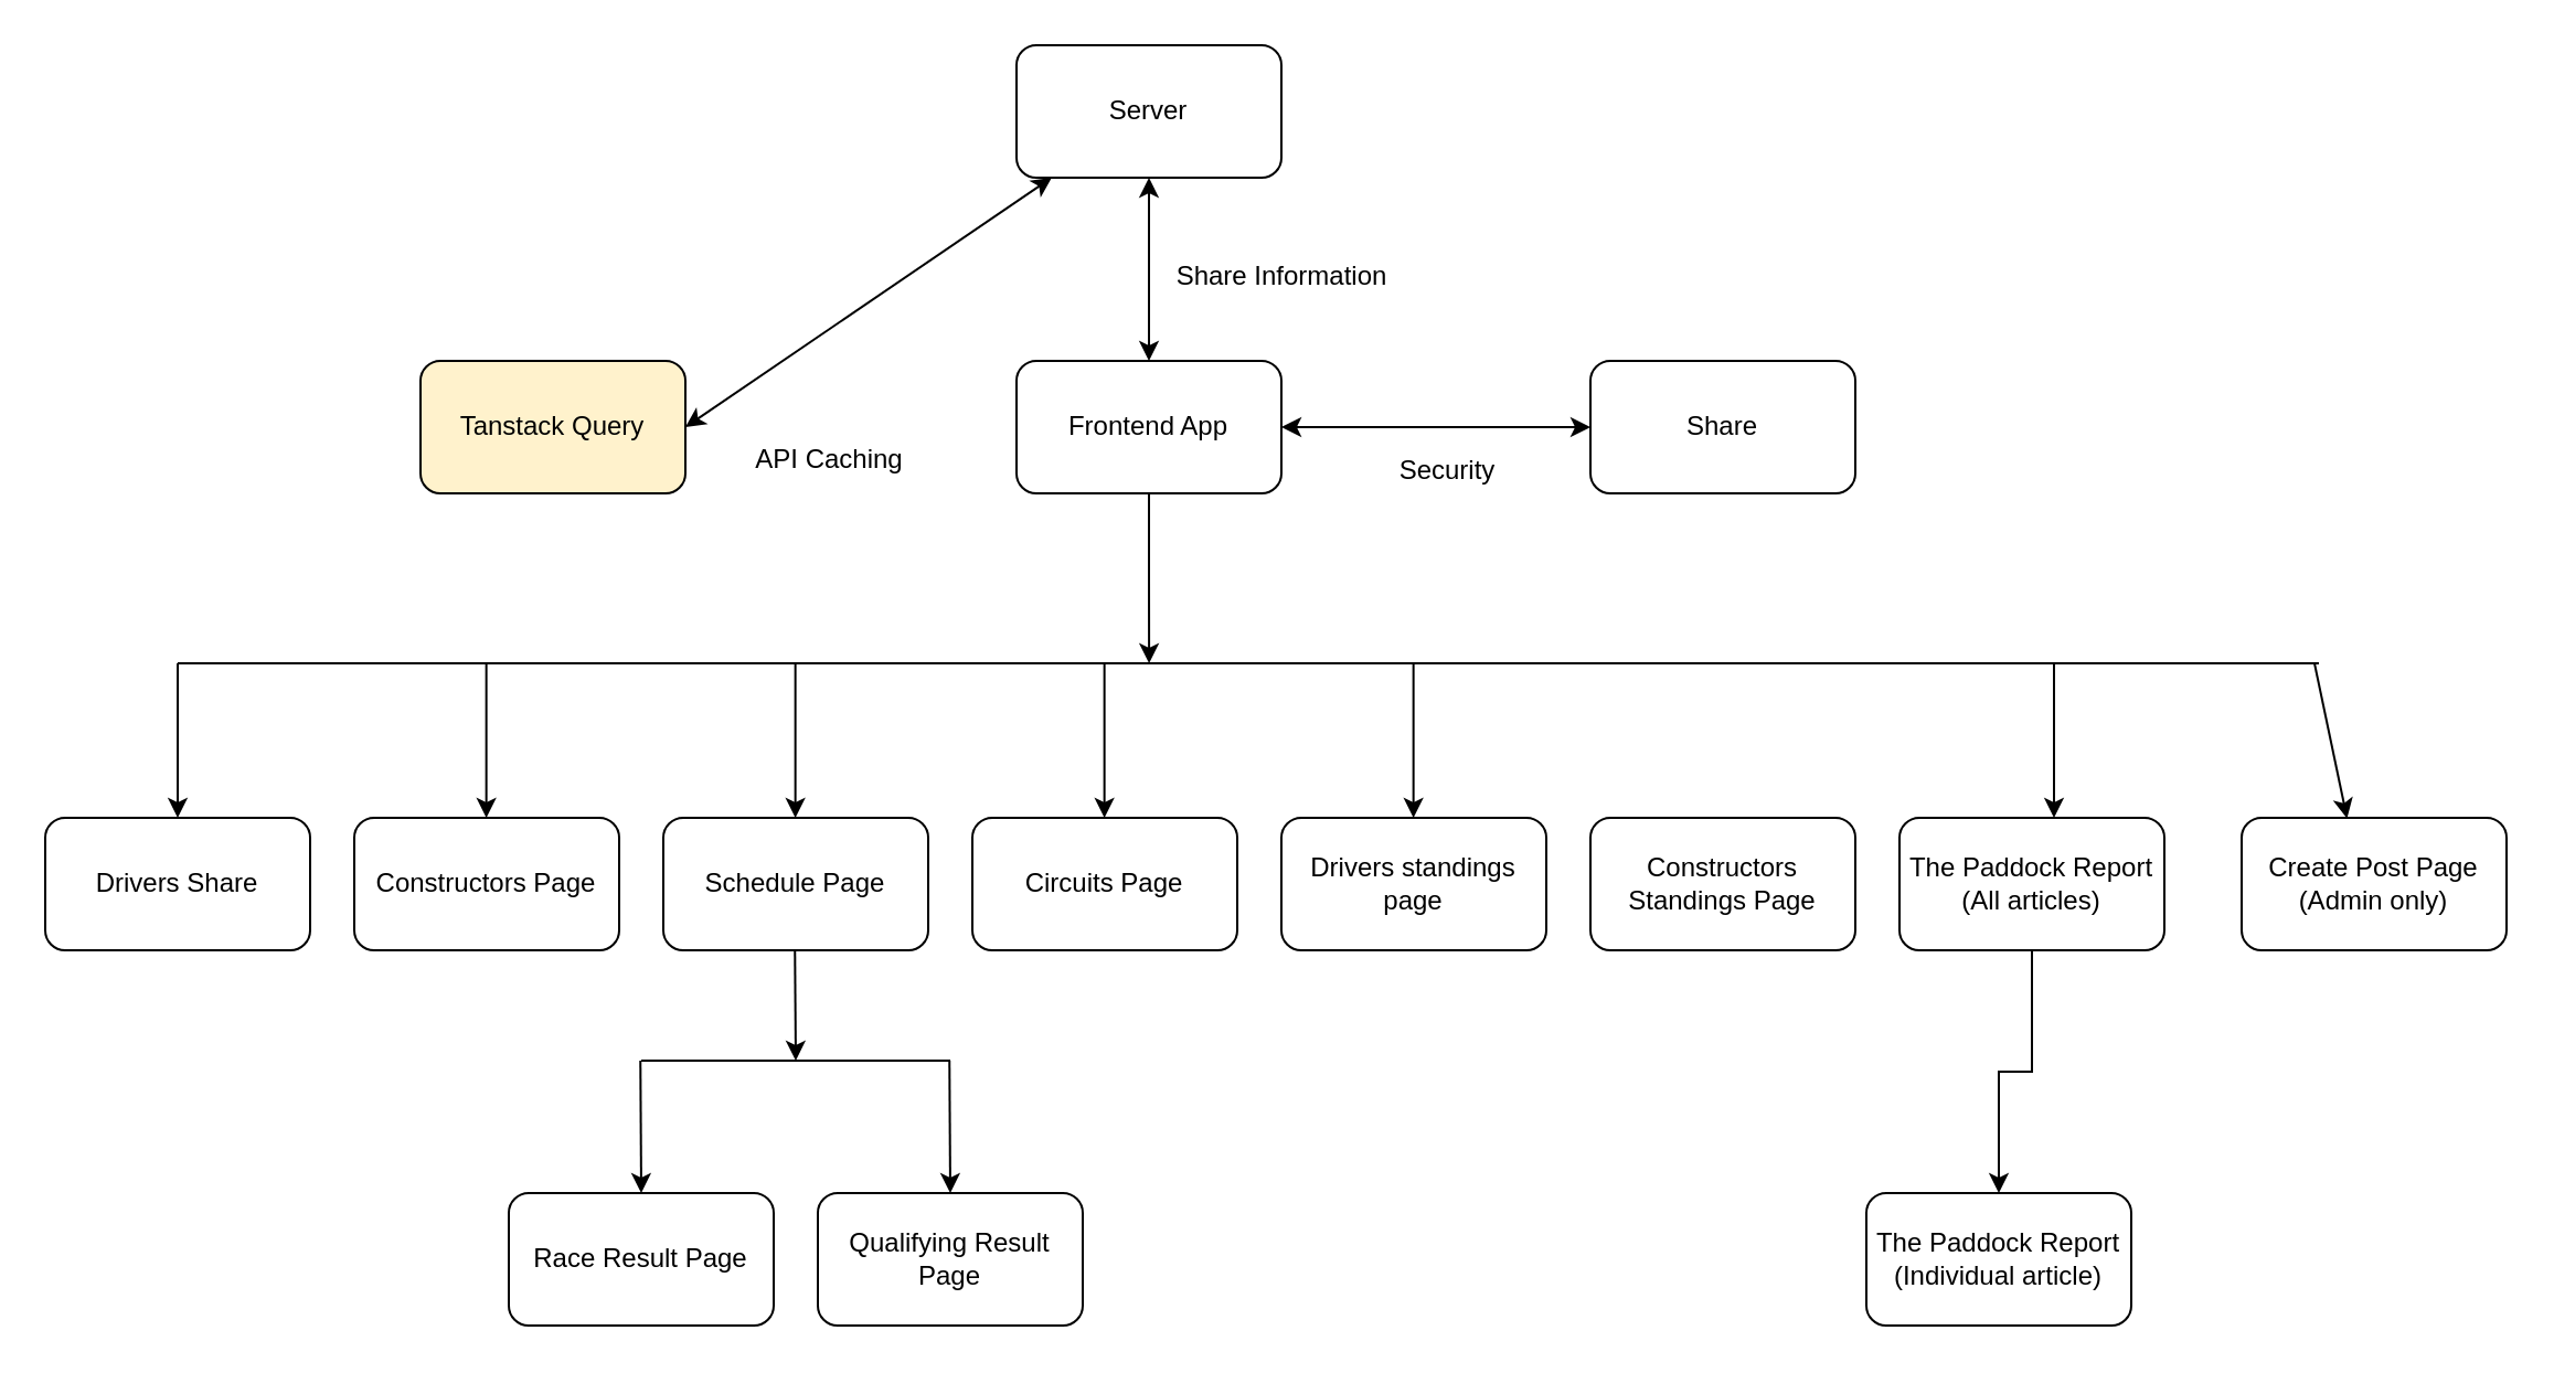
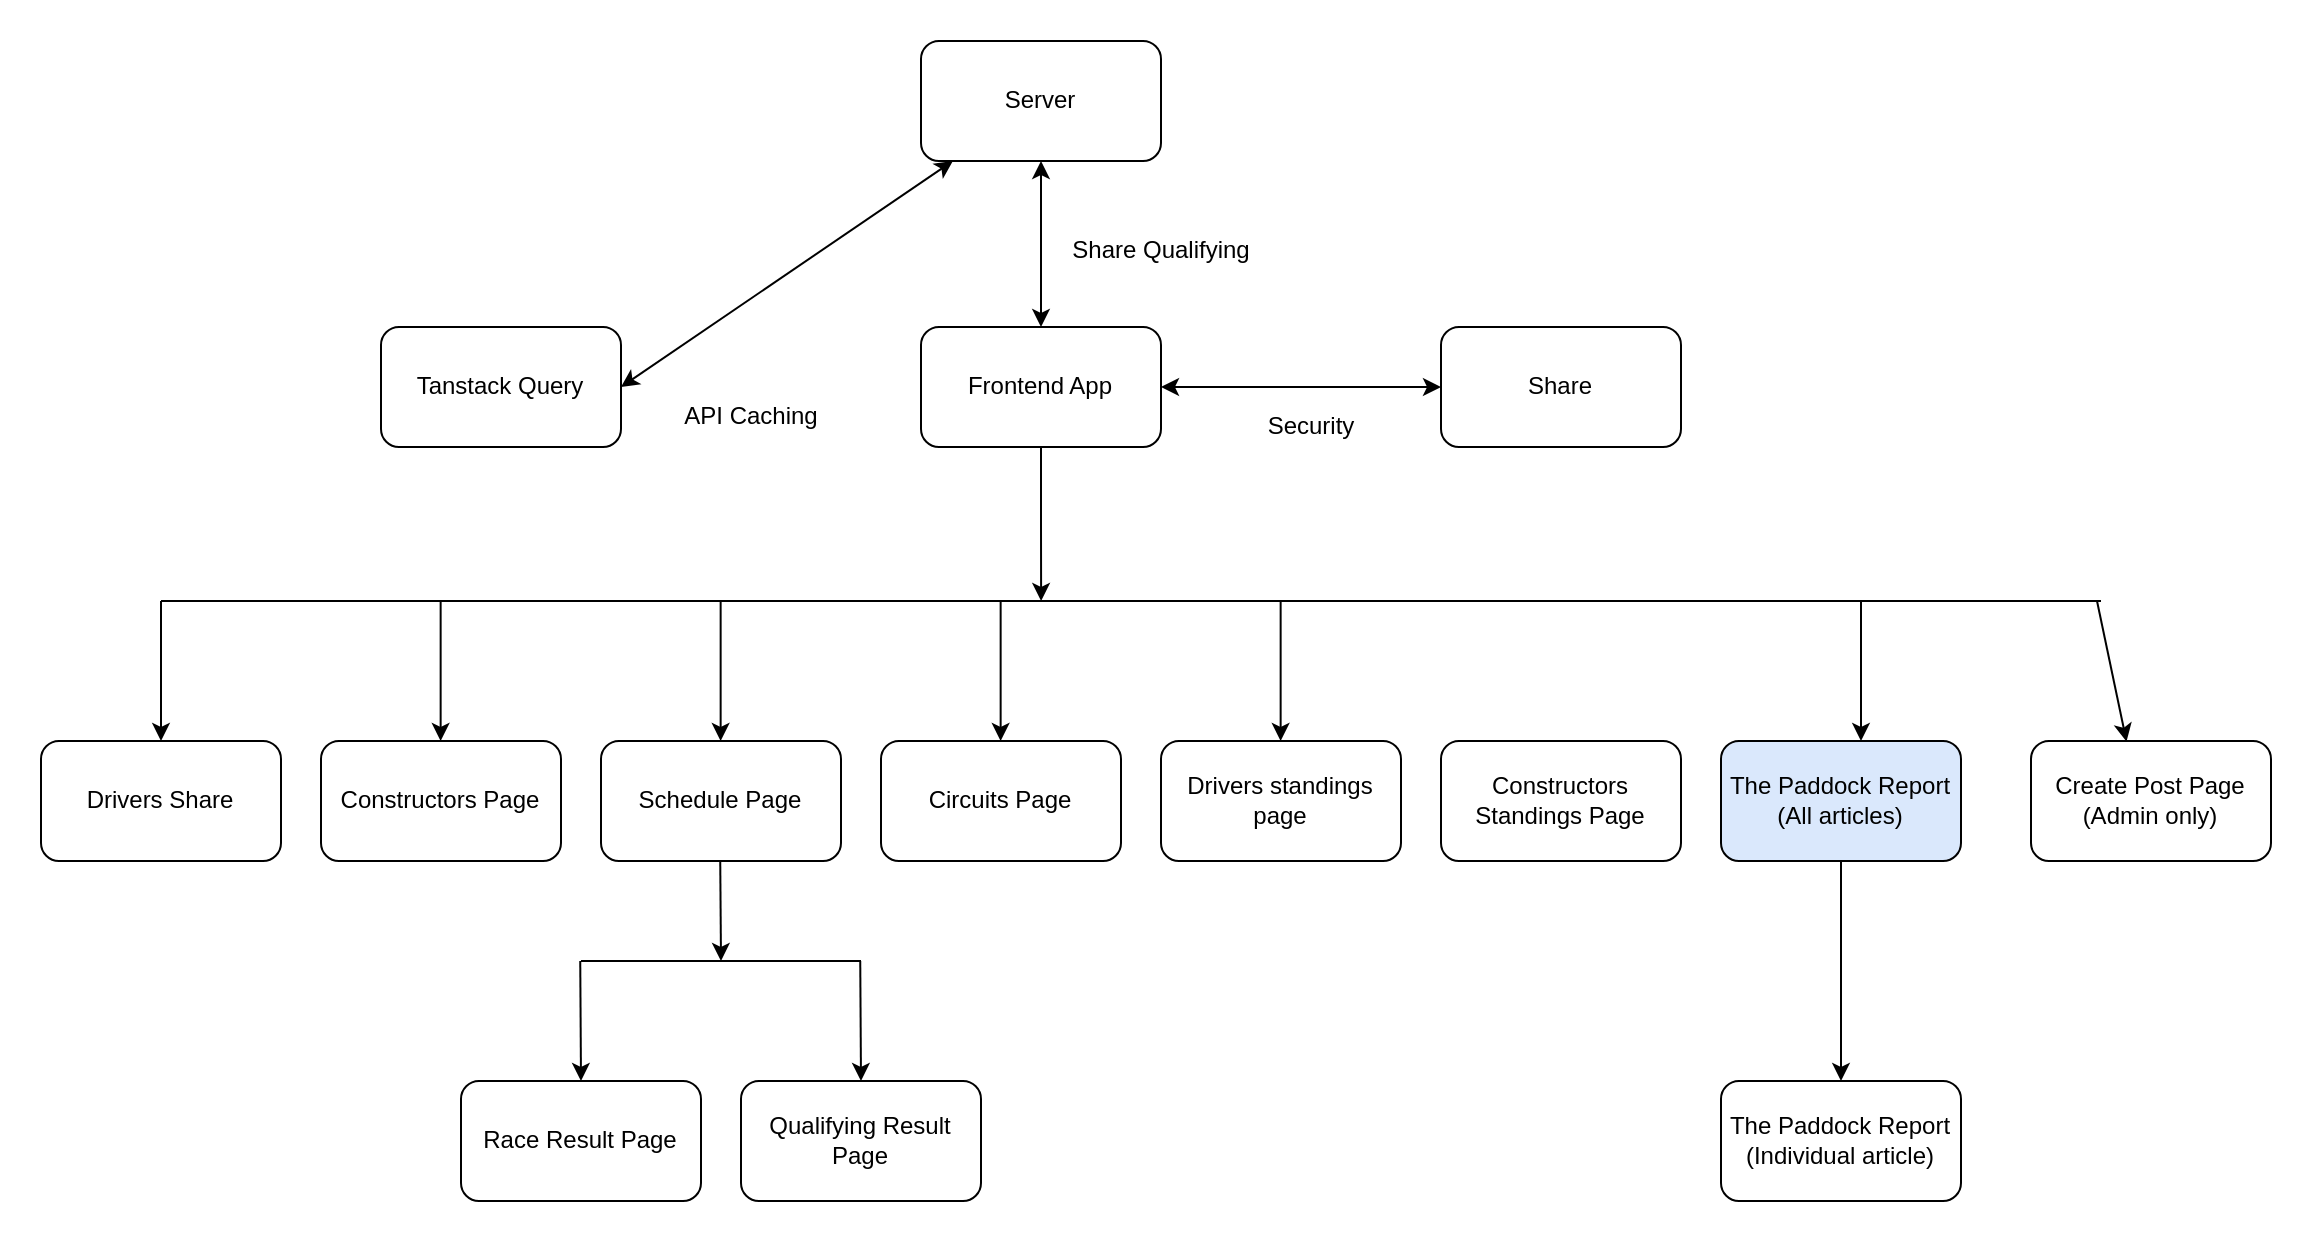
- <mxCell id="6" value="Share Information" style="text;html=1;align=center;verticalAlign=middle;resizable=0;points=[];autosize=1;strokeColor=none;fillColor=none;" parent="1" vertex="1"><mxGeometry x="520" y="110" width="120" height="30" as="geometry" /></mxCell>
+ <mxCell id="6" value="Share Qualifying" style="text;html=1;align=center;verticalAlign=middle;resizable=0;points=[];autosize=1;strokeColor=none;fillColor=none;" parent="1" vertex="1"><mxGeometry x="520" y="110" width="120" height="30" as="geometry" /></mxCell>
- <mxCell id="29" value="Tanstack Query" style="rounded=1;whiteSpace=wrap;html=1;fillColor=#fff2cc;" parent="1" vertex="1"><mxGeometry x="190" y="163" width="120" height="60" as="geometry" /></mxCell>
+ <mxCell id="29" value="Tanstack Query" style="rounded=1;whiteSpace=wrap;html=1;" parent="1" vertex="1"><mxGeometry x="190" y="163" width="120" height="60" as="geometry" /></mxCell>
- <mxCell id="14" value="The Paddock Report (All articles)" style="rounded=1;whiteSpace=wrap;html=1;" parent="1" vertex="1"><mxGeometry x="860" y="370" width="120" height="60" as="geometry" /></mxCell>
+ <mxCell id="14" value="The Paddock Report (All articles)" style="rounded=1;whiteSpace=wrap;html=1;fillColor=#dae8fc;" parent="1" vertex="1"><mxGeometry x="860" y="370" width="120" height="60" as="geometry" /></mxCell>
- <mxCell id="28" value="The Paddock Report (Individual article)" style="rounded=1;whiteSpace=wrap;html=1;" parent="1" vertex="1"><mxGeometry x="845" y="540" width="120" height="60" as="geometry" /></mxCell>
+ <mxCell id="28" value="The Paddock Report (Individual article)" style="rounded=1;whiteSpace=wrap;html=1;" parent="1" vertex="1"><mxGeometry x="860" y="540" width="120" height="60" as="geometry" /></mxCell>
